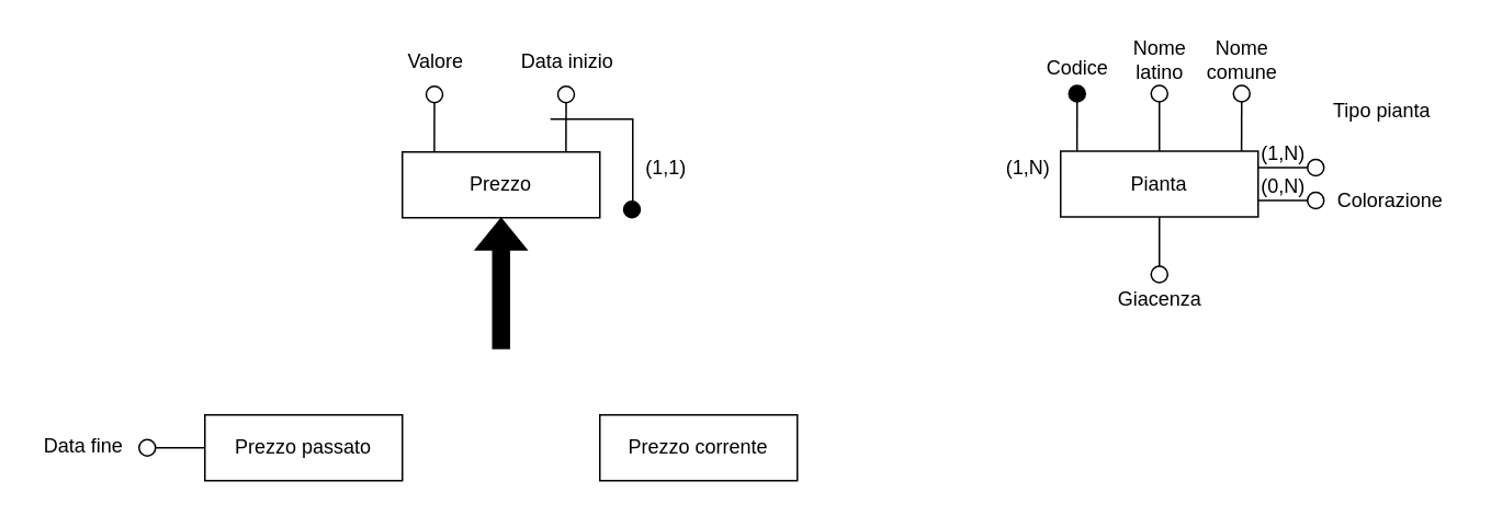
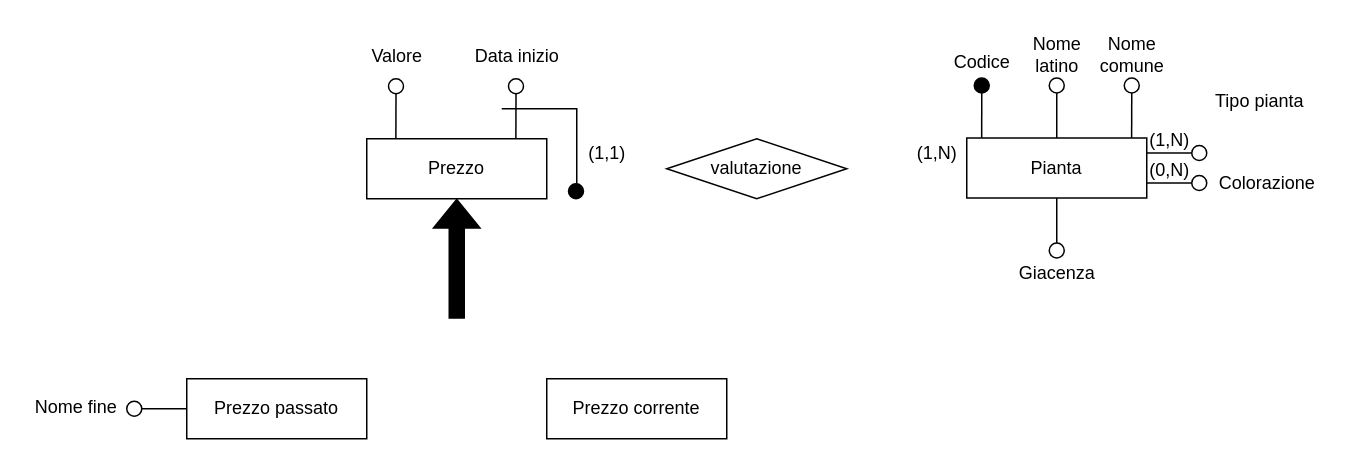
+ <mxCell id="3" value="valutazione" style="rhombus;whiteSpace=wrap;html=1;" parent="1" vertex="1"><mxGeometry x="444" y="92" width="120" height="40" as="geometry" /></mxCell>
- <mxCell id="19" value="Data fine" style="text;html=1;align=center;verticalAlign=middle;resizable=0;points=[];autosize=1;strokeColor=none;fillColor=none;" vertex="1" parent="1"><mxGeometry x="20" y="261" width="60" height="20" as="geometry" /></mxCell>
+ <mxCell id="19" value="Nome fine" style="text;html=1;align=center;verticalAlign=middle;resizable=0;points=[];autosize=1;strokeColor=none;fillColor=none;" vertex="1" parent="1"><mxGeometry x="20" y="261" width="60" height="20" as="geometry" /></mxCell>
